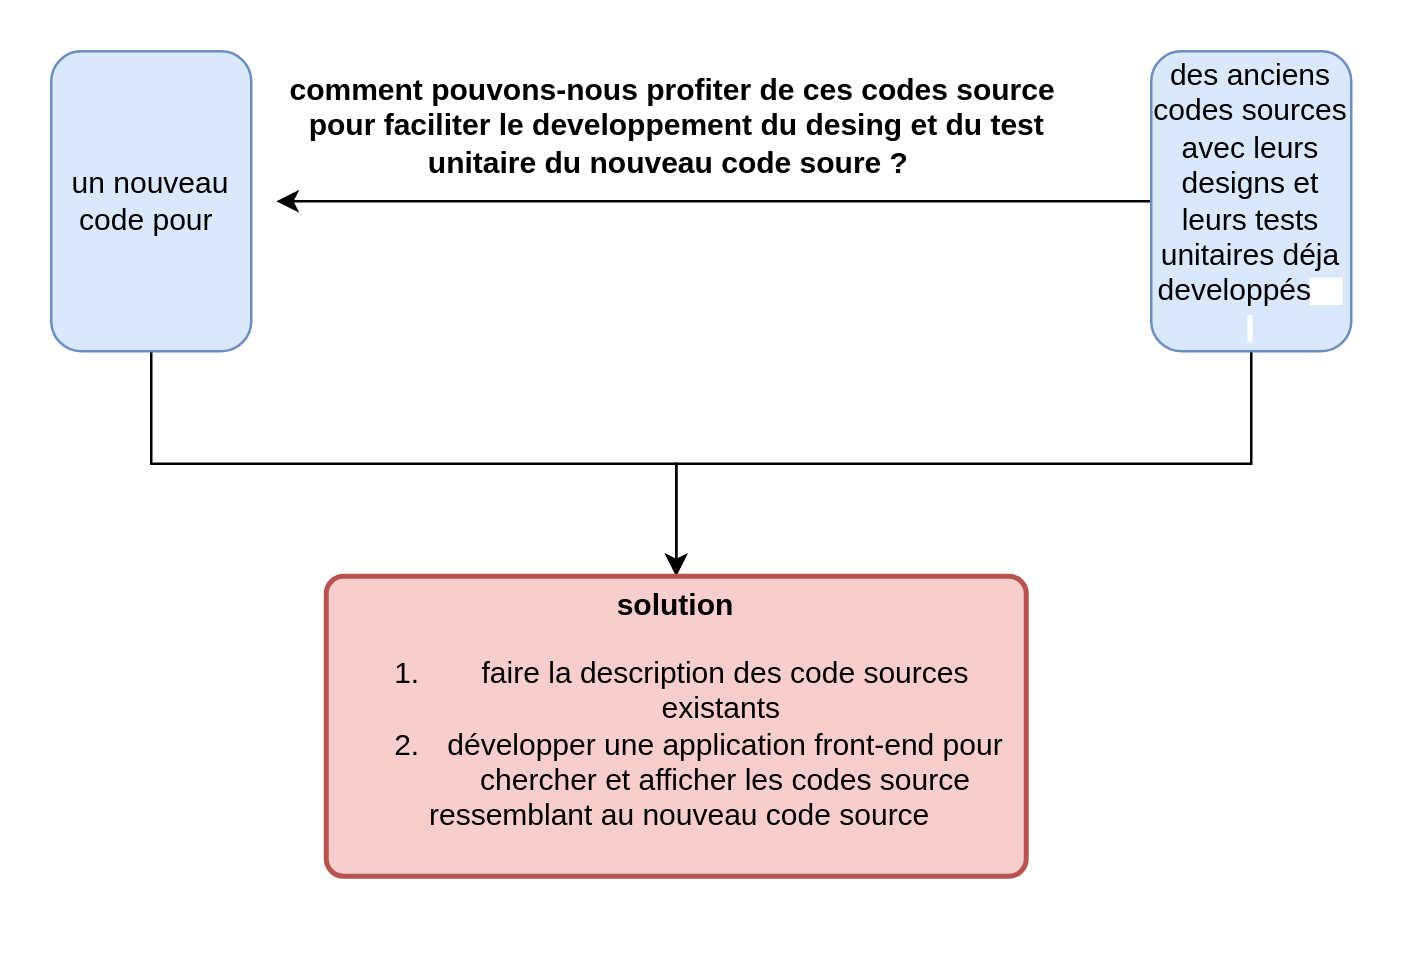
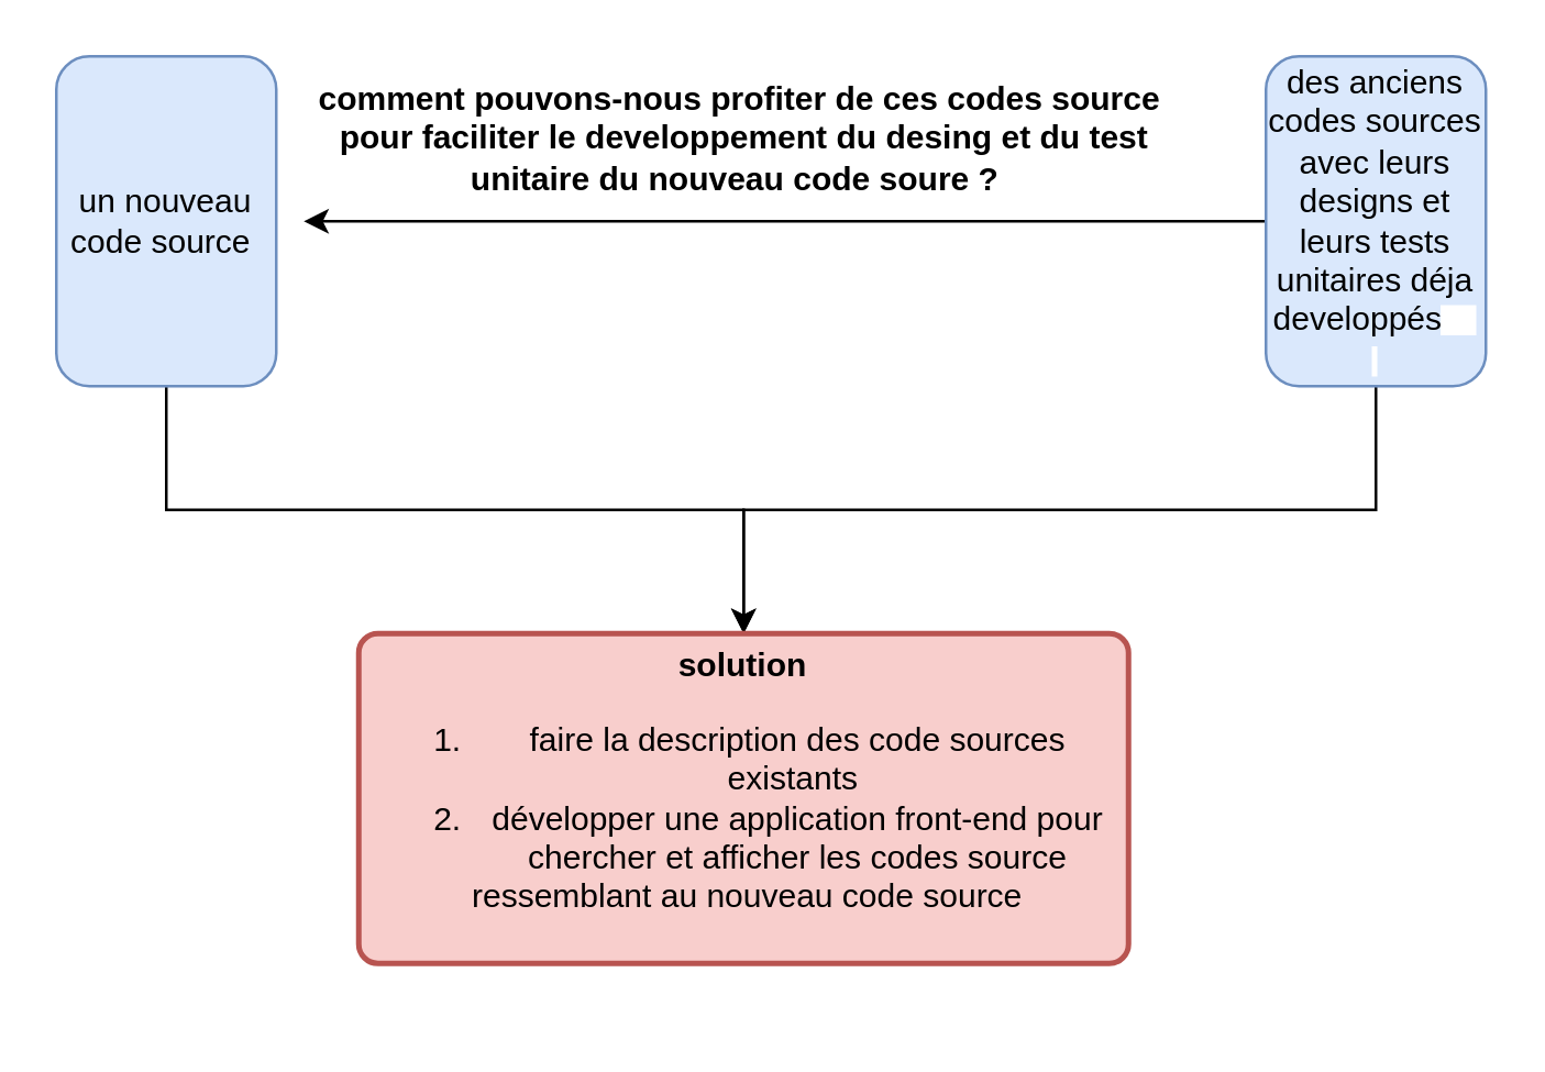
- <mxCell id="6" value="un nouveau code pour&amp;nbsp;" style="rounded=1;whiteSpace=wrap;html=1;direction=south;fillColor=#dae8fc;strokeColor=#6c8ebf;" vertex="1" parent="1"><mxGeometry x="20" y="20" width="80" height="120" as="geometry" /></mxCell>
+ <mxCell id="6" value="un nouveau code source&amp;nbsp;" style="rounded=1;whiteSpace=wrap;html=1;direction=south;fillColor=#dae8fc;strokeColor=#6c8ebf;" vertex="1" parent="1"><mxGeometry x="20" y="20" width="80" height="120" as="geometry" /></mxCell>
